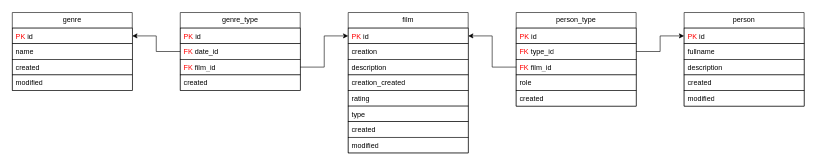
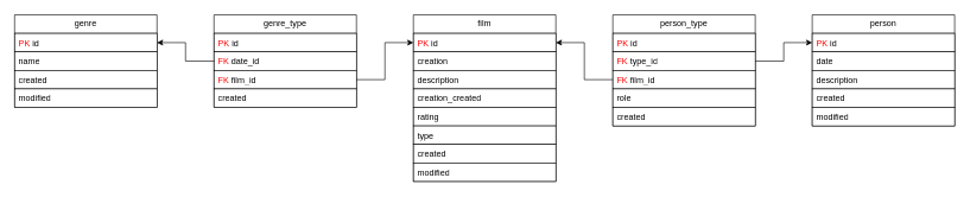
- <mxCell id="29" value="fullname" style="text;strokeColor=default;fillColor=default;align=left;verticalAlign=top;spacingLeft=4;spacingRight=4;overflow=hidden;rotatable=0;points=[[0,0.5],[1,0.5]];portConstraint=eastwest;whiteSpace=wrap;html=1;" vertex="1" parent="27"><mxGeometry y="52" width="200" height="26" as="geometry" /></mxCell>
+ <mxCell id="29" value="date" style="text;strokeColor=default;fillColor=default;align=left;verticalAlign=top;spacingLeft=4;spacingRight=4;overflow=hidden;rotatable=0;points=[[0,0.5],[1,0.5]];portConstraint=eastwest;whiteSpace=wrap;html=1;" vertex="1" parent="27"><mxGeometry y="52" width="200" height="26" as="geometry" /></mxCell>
